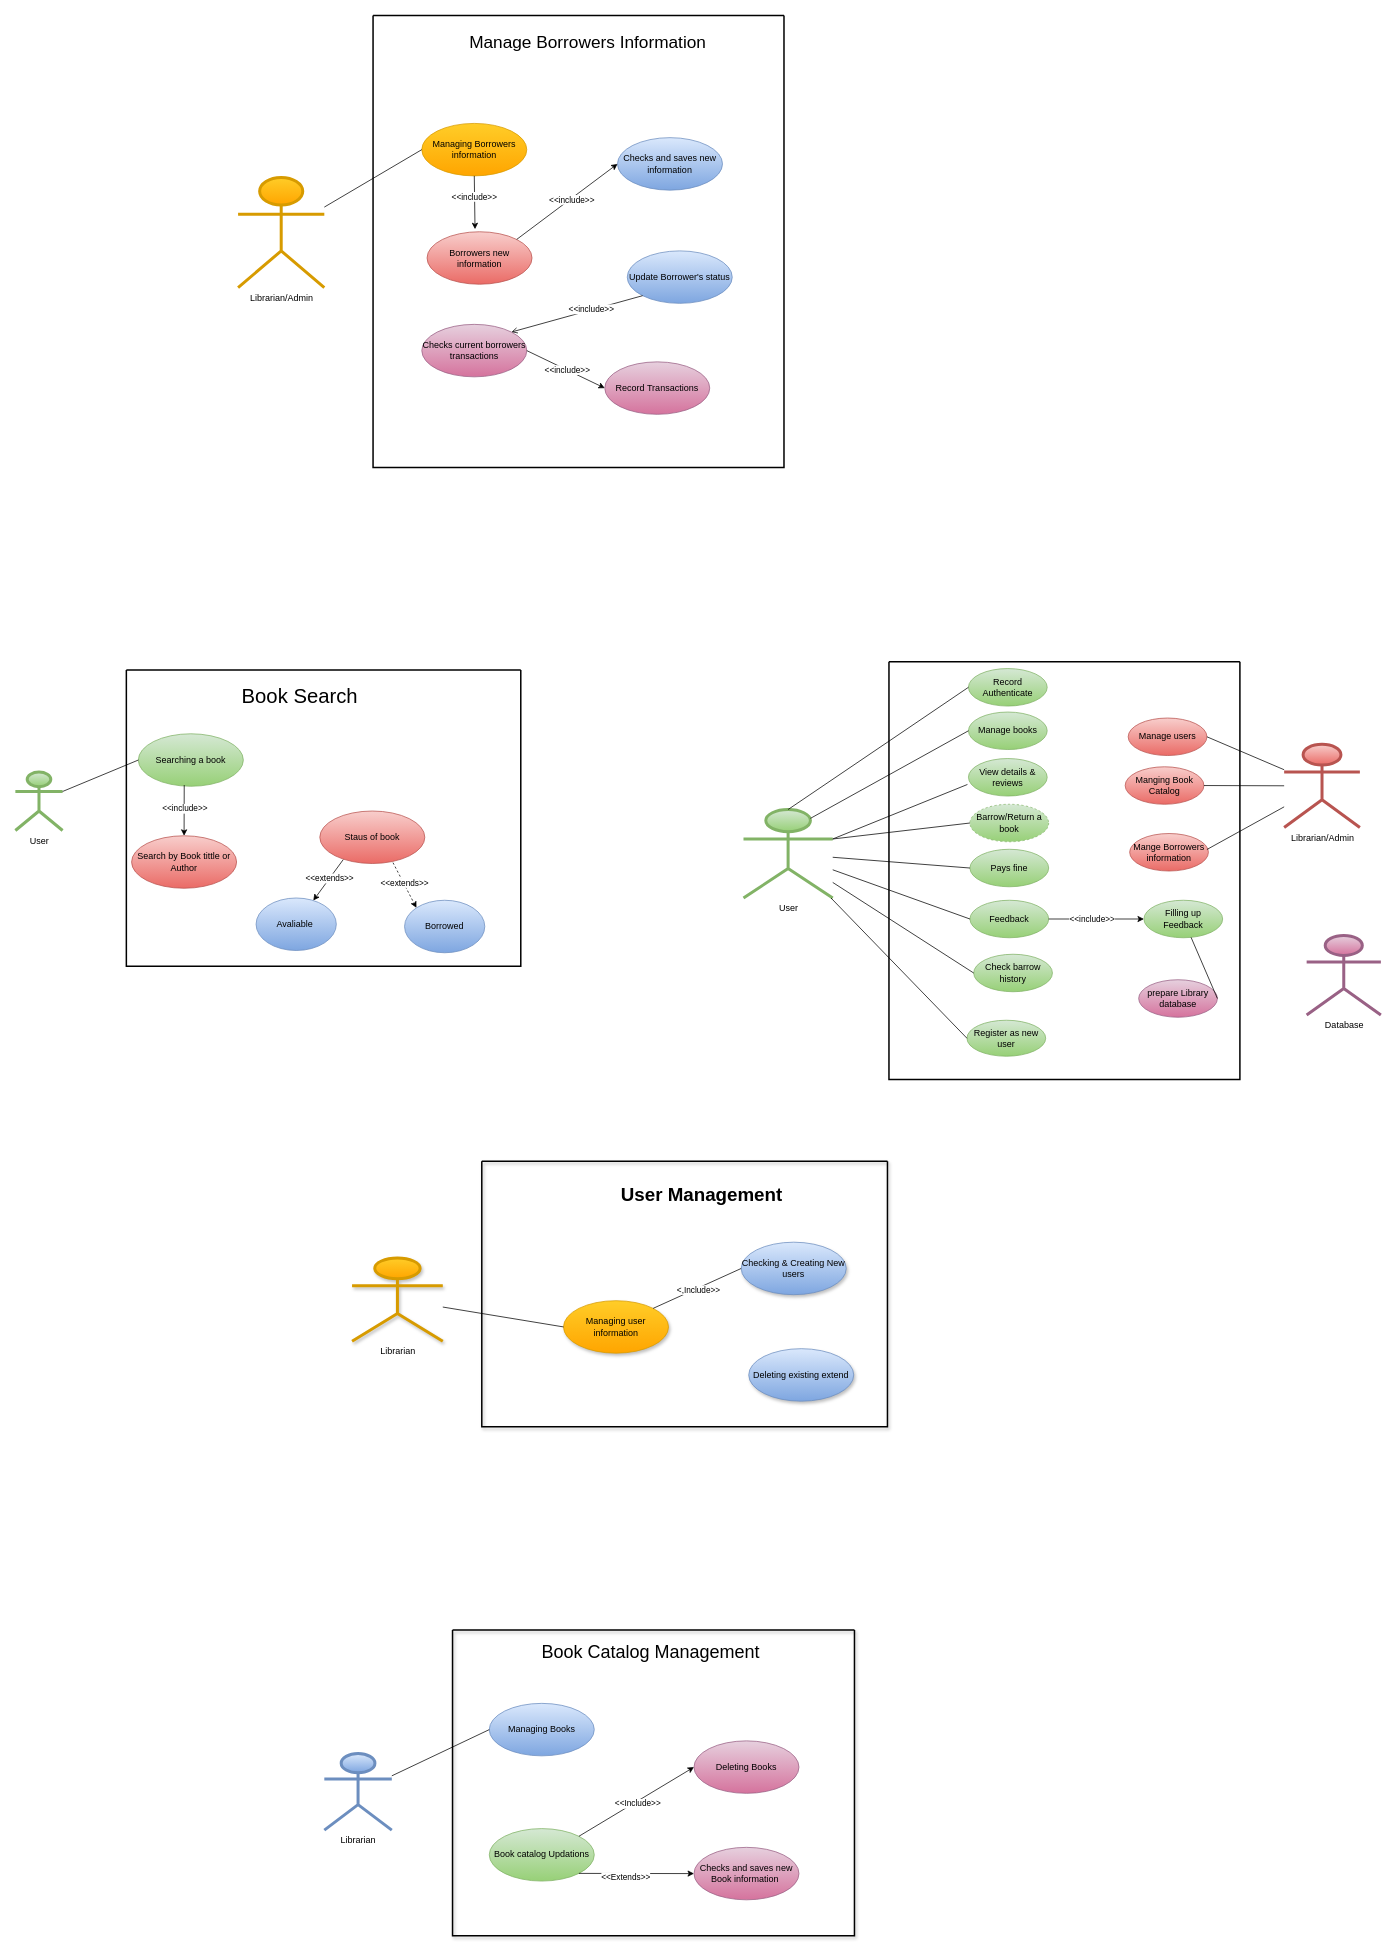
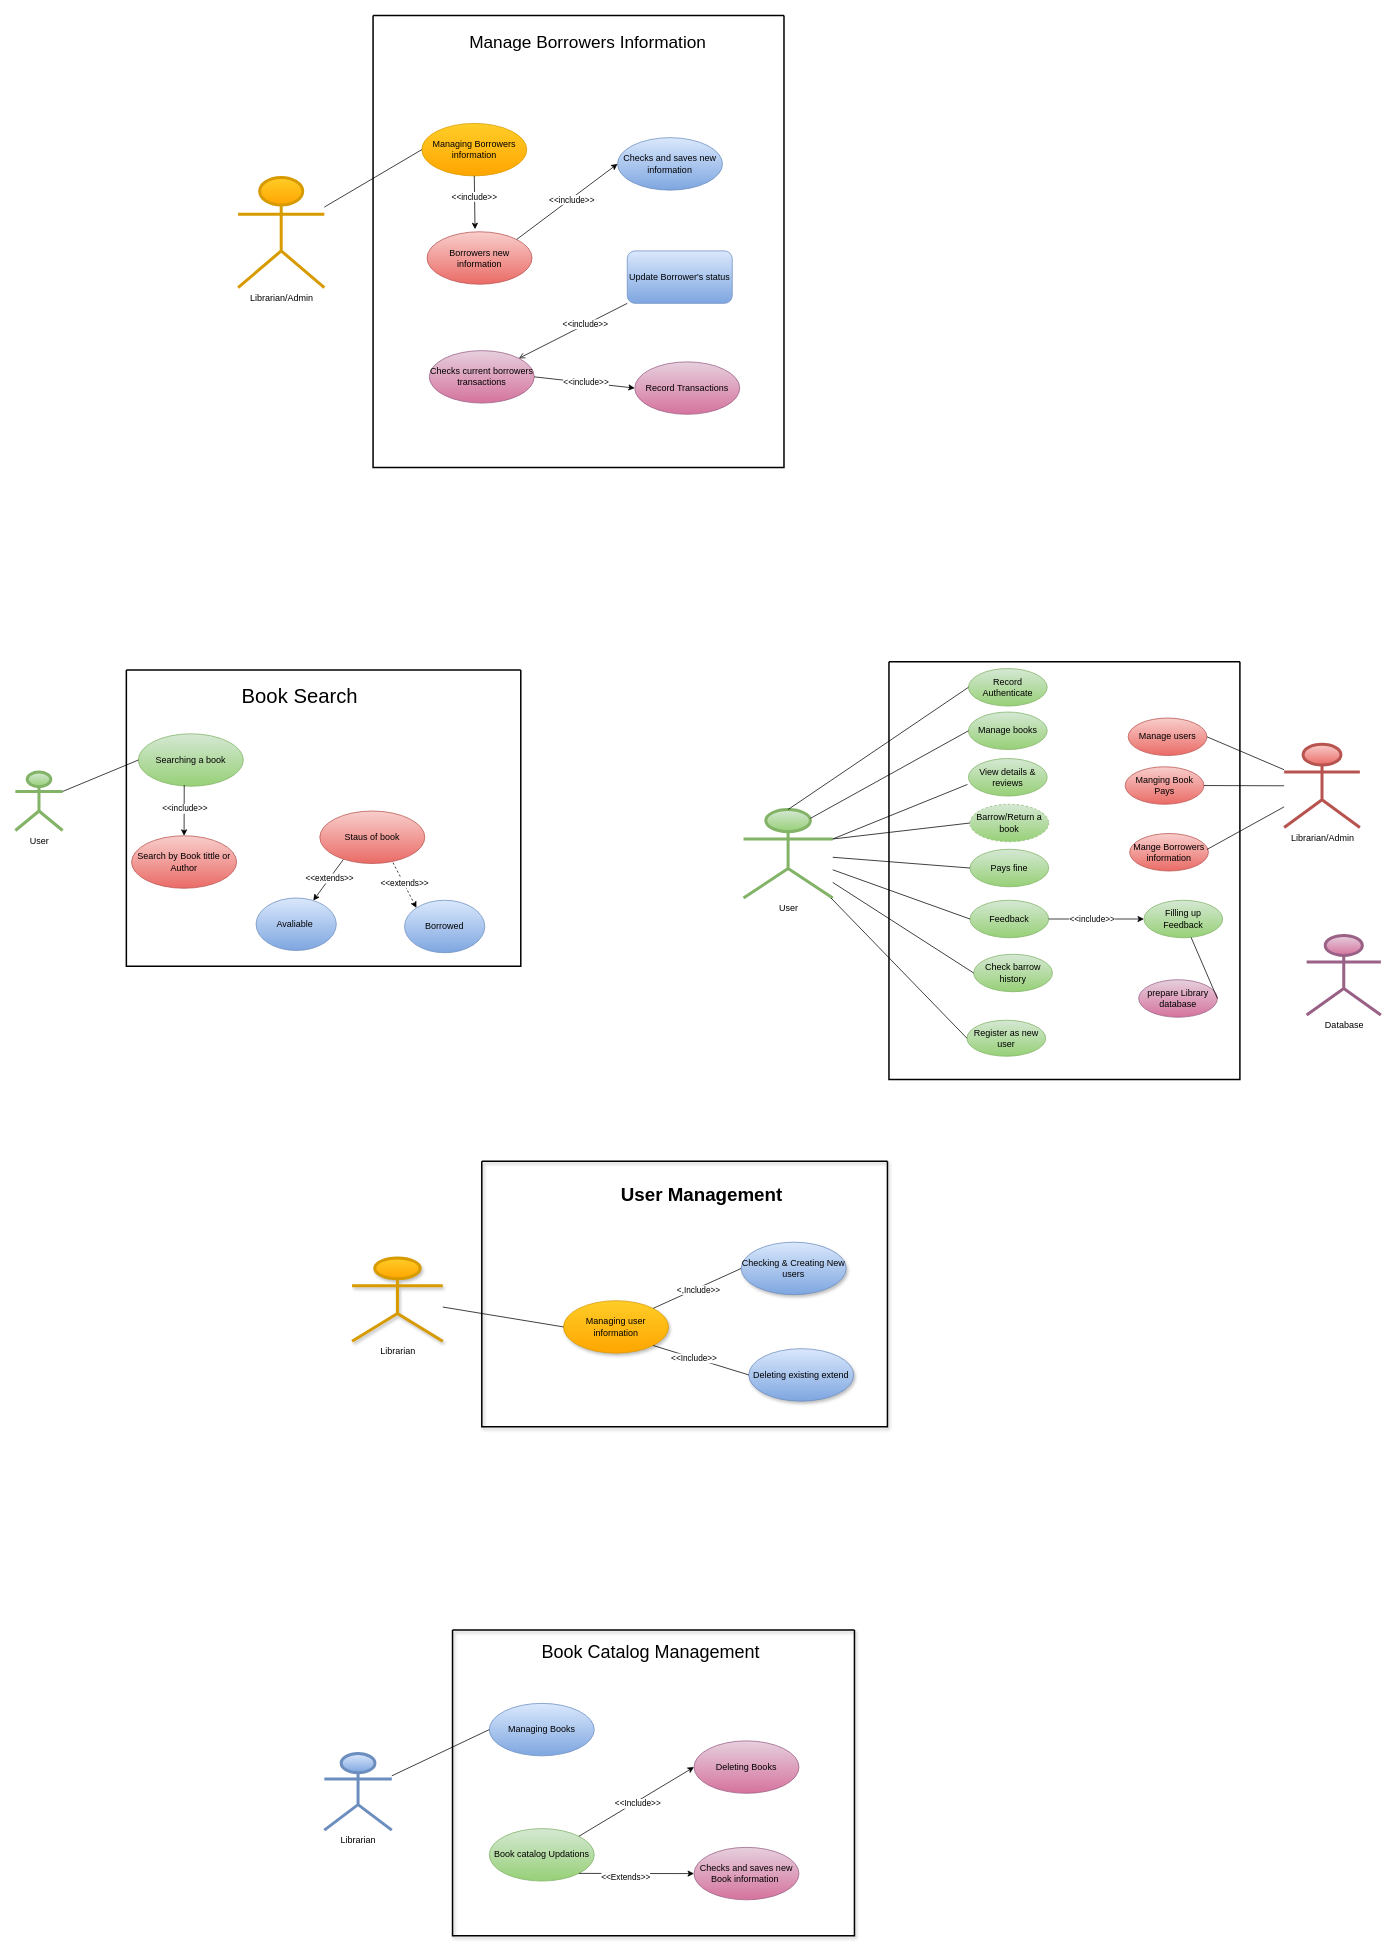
- <mxCell id="76" value="Update Borrower's status" style="ellipse;whiteSpace=wrap;html=1;fillColor=#dae8fc;gradientColor=#7ea6e0;strokeColor=#6c8ebf;" parent="72" vertex="1"><mxGeometry x="339" y="314" width="140" height="70" as="geometry" /></mxCell>
+ <mxCell id="76" value="Update Borrower's status" style="whiteSpace=wrap;html=1;fillColor=#dae8fc;gradientColor=#7ea6e0;strokeColor=#6c8ebf;rounded=1;" parent="72" vertex="1"><mxGeometry x="339" y="314" width="140" height="70" as="geometry" /></mxCell>
- <mxCell id="75" value="Checks current borrowers transactions" style="ellipse;whiteSpace=wrap;html=1;fillColor=#e6d0de;gradientColor=#d5739d;strokeColor=#996185;" parent="72" vertex="1"><mxGeometry x="65" y="412" width="140" height="70" as="geometry" /></mxCell>
+ <mxCell id="75" value="Checks current borrowers transactions" style="ellipse;whiteSpace=wrap;html=1;fillColor=#e6d0de;gradientColor=#d5739d;strokeColor=#996185;" parent="72" vertex="1"><mxGeometry x="75" y="447" width="140" height="70" as="geometry" /></mxCell>
- <mxCell id="77" value="Record Transactions" style="ellipse;whiteSpace=wrap;html=1;fillColor=#e6d0de;gradientColor=#d5739d;strokeColor=#996185;" parent="72" vertex="1"><mxGeometry x="309" y="462" width="140" height="70" as="geometry" /></mxCell>
+ <mxCell id="77" value="Record Transactions" style="ellipse;whiteSpace=wrap;html=1;fillColor=#e6d0de;gradientColor=#d5739d;strokeColor=#996185;" parent="72" vertex="1"><mxGeometry x="349" y="462" width="140" height="70" as="geometry" /></mxCell>
- <mxCell id="6" value="Manging Book Catalog" style="ellipse;whiteSpace=wrap;html=1;fillColor=#f8cecc;gradientColor=#ea6b66;strokeColor=#b85450;" parent="3" vertex="1"><mxGeometry x="315" y="140" width="105" height="50" as="geometry" /></mxCell>
+ <mxCell id="6" value="Manging Book Pays" style="ellipse;whiteSpace=wrap;html=1;fillColor=#f8cecc;gradientColor=#ea6b66;strokeColor=#b85450;" parent="3" vertex="1"><mxGeometry x="315" y="140" width="105" height="50" as="geometry" /></mxCell>
+ <mxCell id="39" value="" style="endArrow=none;html=1;rounded=0;exitX=1;exitY=1;exitDx=0;exitDy=0;entryX=0;entryY=0.5;entryDx=0;entryDy=0;" parent="32" source="34" target="35" edge="1"><mxGeometry width="50" height="50" relative="1" as="geometry"><mxPoint x="301" y="281" as="sourcePoint" /><mxPoint x="351" y="231" as="targetPoint" /></mxGeometry></mxCell>
+ <mxCell id="40" value="&amp;lt;&amp;lt;Include&amp;gt;&amp;gt;" style="edgeLabel;html=1;align=center;verticalAlign=middle;resizable=0;points=[];" parent="39" vertex="1" connectable="0"><mxGeometry x="-0.13" relative="1" as="geometry"><mxPoint x="-1" as="offset" /></mxGeometry></mxCell>
